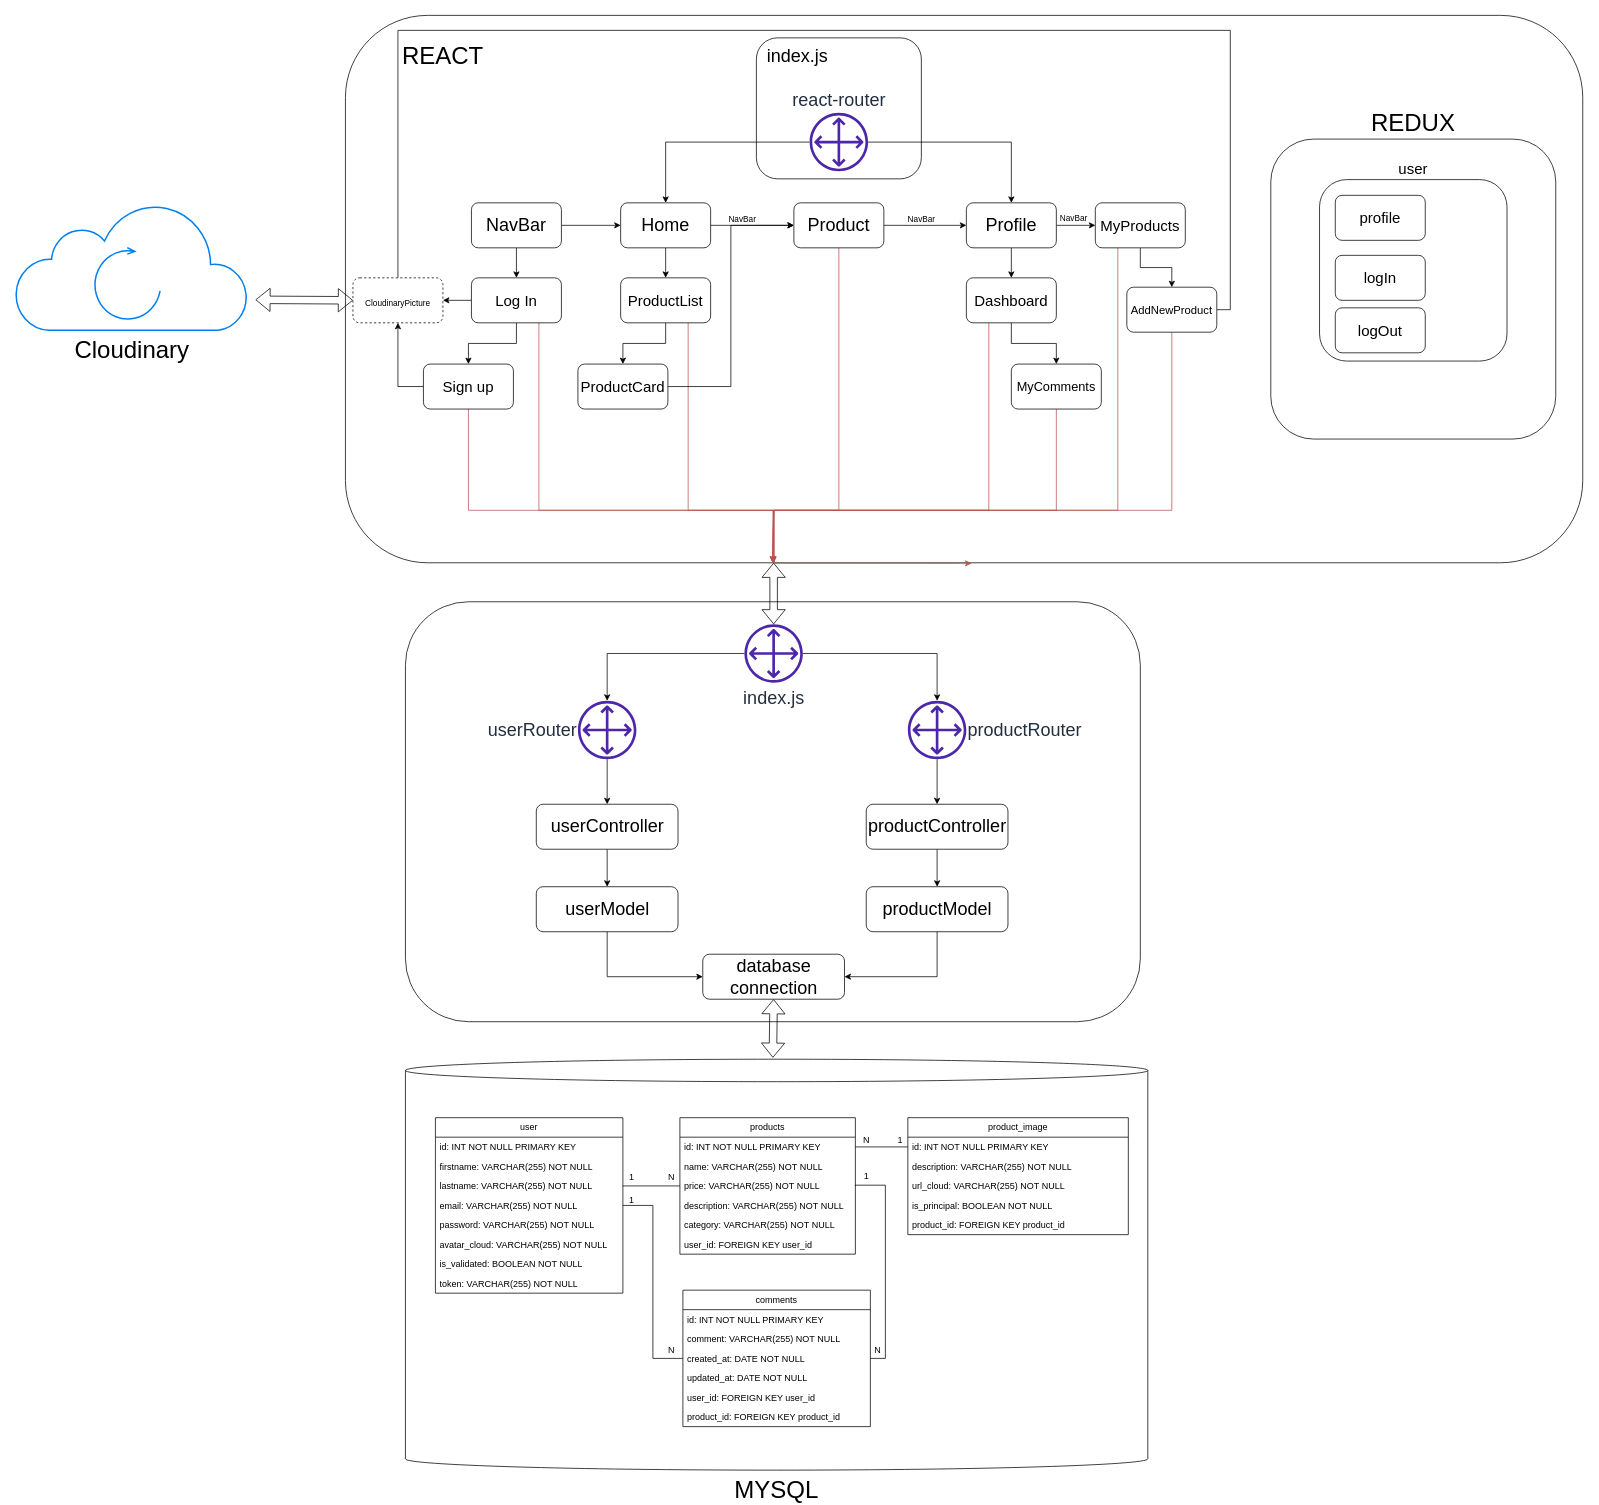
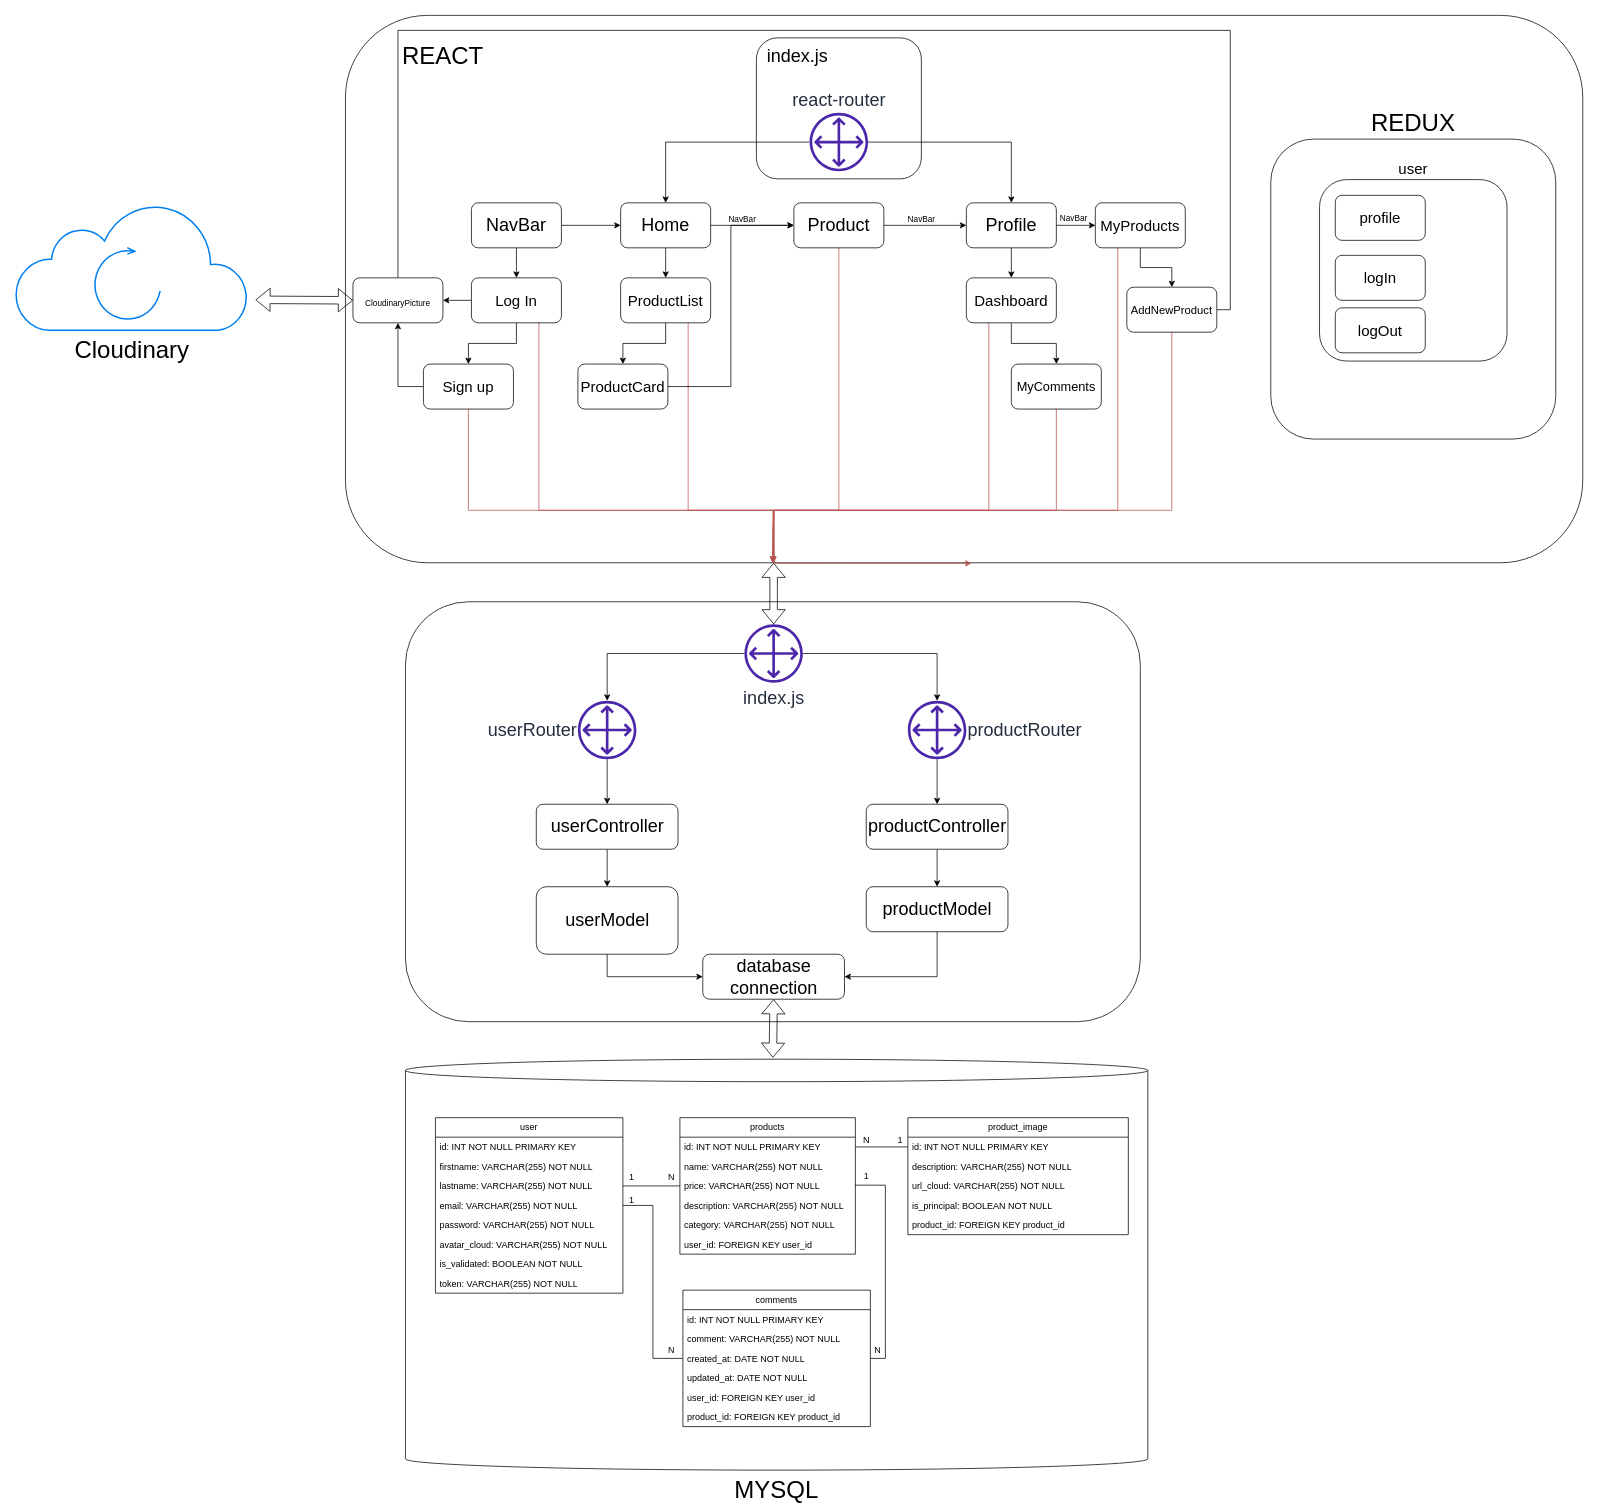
- <mxCell id="67" value="&lt;span style=&quot;font-size: 11px;&quot;&gt;CloudinaryPicture&lt;/span&gt;" style="rounded=1;whiteSpace=wrap;html=1;fontSize=20;dashed=1;" parent="1" vertex="1"><mxGeometry x="470" y="370" width="120" height="60" as="geometry" /></mxCell>
+ <mxCell id="67" value="&lt;span style=&quot;font-size: 11px;&quot;&gt;CloudinaryPicture&lt;/span&gt;" style="rounded=1;whiteSpace=wrap;html=1;fontSize=20;" parent="1" vertex="1"><mxGeometry x="470" y="370" width="120" height="60" as="geometry" /></mxCell>
- <mxCell id="20" value="&lt;font style=&quot;font-size: 24px;&quot;&gt;userModel&lt;/font&gt;" style="rounded=1;whiteSpace=wrap;html=1;" parent="1" vertex="1"><mxGeometry x="714.5" y="1182" width="189" height="60" as="geometry" /></mxCell>
+ <mxCell id="20" value="&lt;font style=&quot;font-size: 24px;&quot;&gt;userModel&lt;/font&gt;" style="rounded=1;whiteSpace=wrap;html=1;" parent="1" vertex="1"><mxGeometry x="714.5" y="1182" width="189" height="90" as="geometry" /></mxCell>
